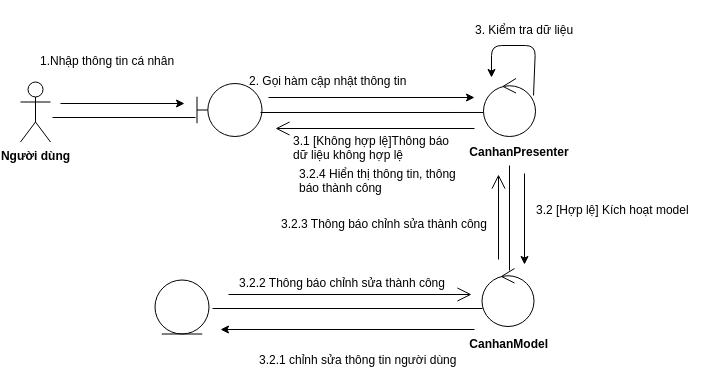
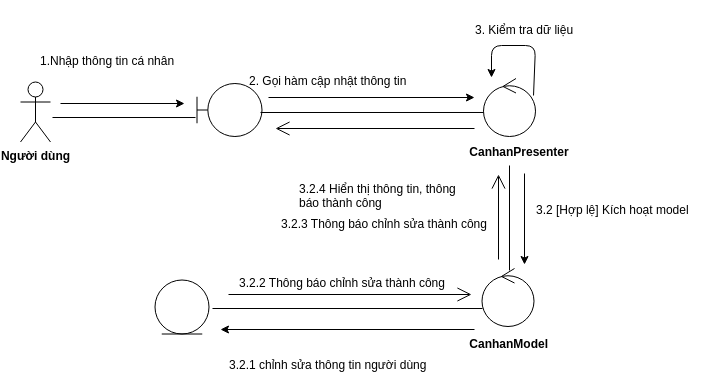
- <mxCell id="24" value="3.1 [Không hợp lệ]Thông báo &lt;br&gt;dữ liệu không&amp;nbsp;hợp lệ&lt;br&gt;" style="text;html=1;resizable=0;points=[];autosize=1;align=left;verticalAlign=top;spacingTop=-4;" vertex="1" parent="1"><mxGeometry x="291" y="130.5" width="169" height="28" as="geometry" /></mxCell>
- <mxCell id="29" value="3.2.4 Hiển thị thông tin, thông&lt;br&gt;báo thành công&lt;br&gt;" style="text;html=1;resizable=0;points=[];autosize=1;align=left;verticalAlign=top;spacingTop=-4;" vertex="1" parent="1"><mxGeometry x="297" y="163.5" width="167" height="28" as="geometry" /></mxCell>
+ <mxCell id="29" value="3.2.4 Hiển thị thông tin, thông&lt;br&gt;báo thành công&lt;br&gt;" style="text;html=1;resizable=0;points=[];autosize=1;align=left;verticalAlign=top;spacingTop=-4;" vertex="1" parent="1"><mxGeometry x="297" y="178.5" width="167" height="28" as="geometry" /></mxCell>
- <mxCell id="26" value="3.2.1 chỉnh sửa thông tin người dùng" style="text;html=1;resizable=0;points=[];autosize=1;align=left;verticalAlign=top;spacingTop=-4;" vertex="1" parent="1"><mxGeometry x="257" y="350" width="207" height="14" as="geometry" /></mxCell>
+ <mxCell id="26" value="3.2.1 chỉnh sửa thông tin người dùng" style="text;html=1;resizable=0;points=[];autosize=1;align=left;verticalAlign=top;spacingTop=-4;" vertex="1" parent="1"><mxGeometry x="227" y="355" width="207" height="14" as="geometry" /></mxCell>
